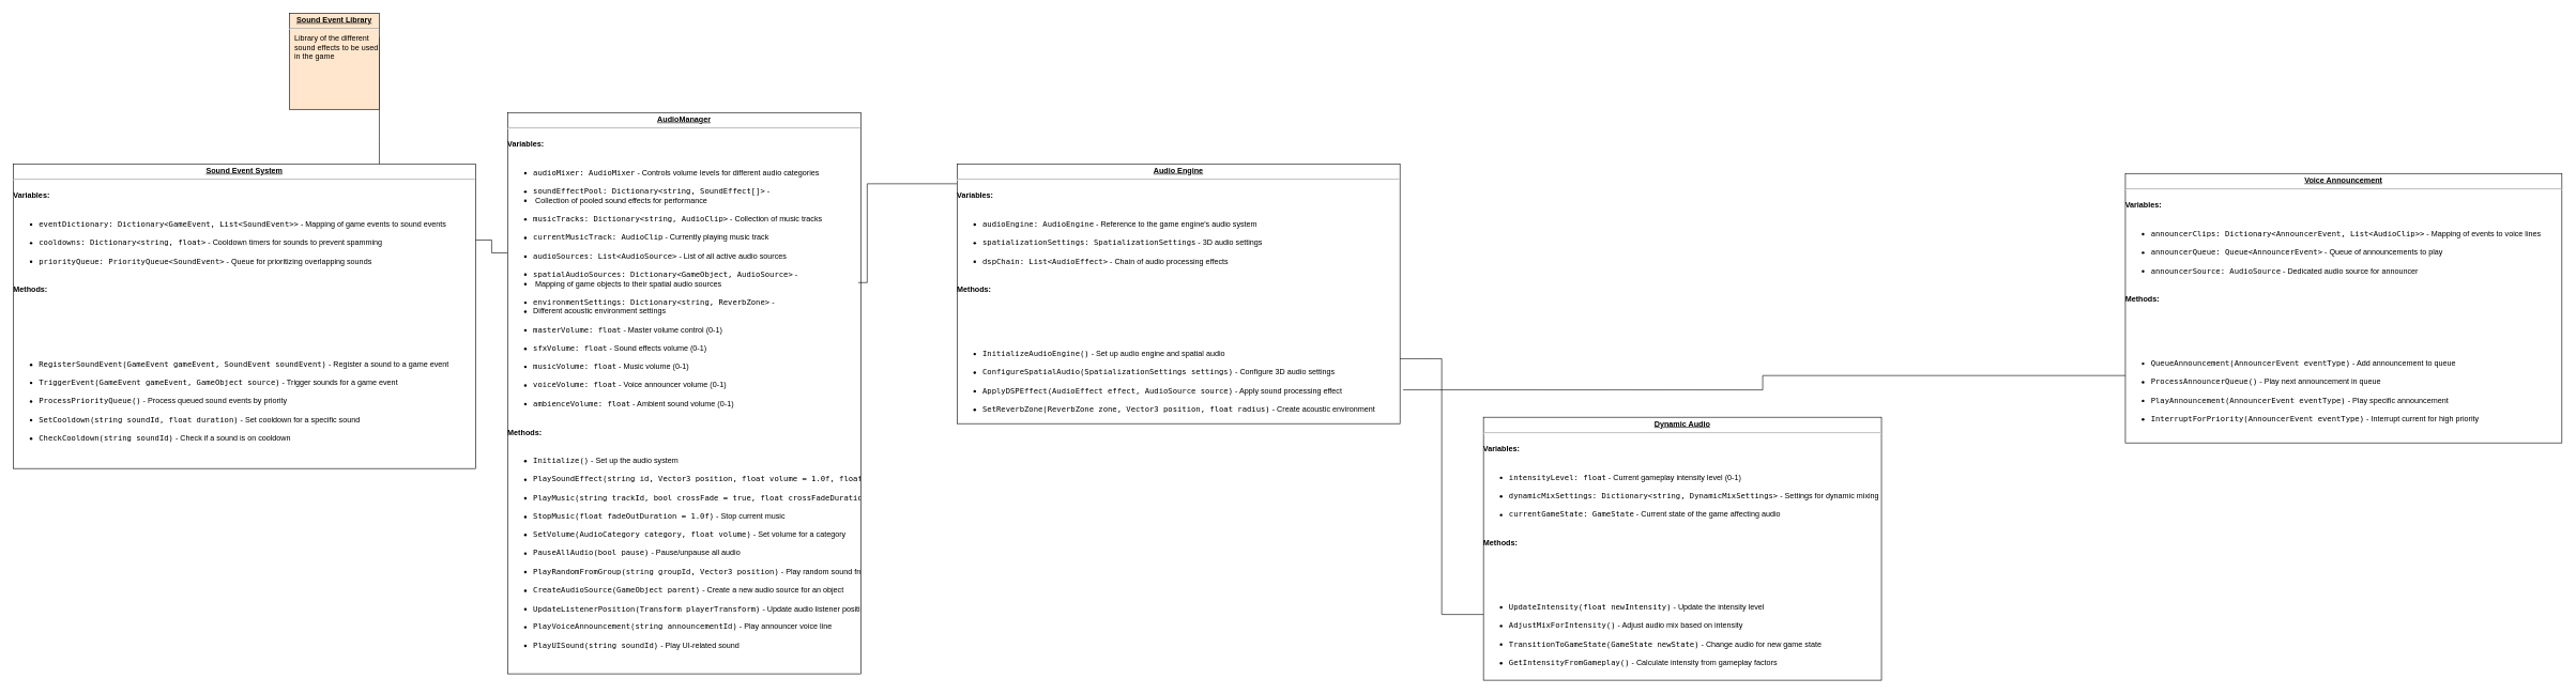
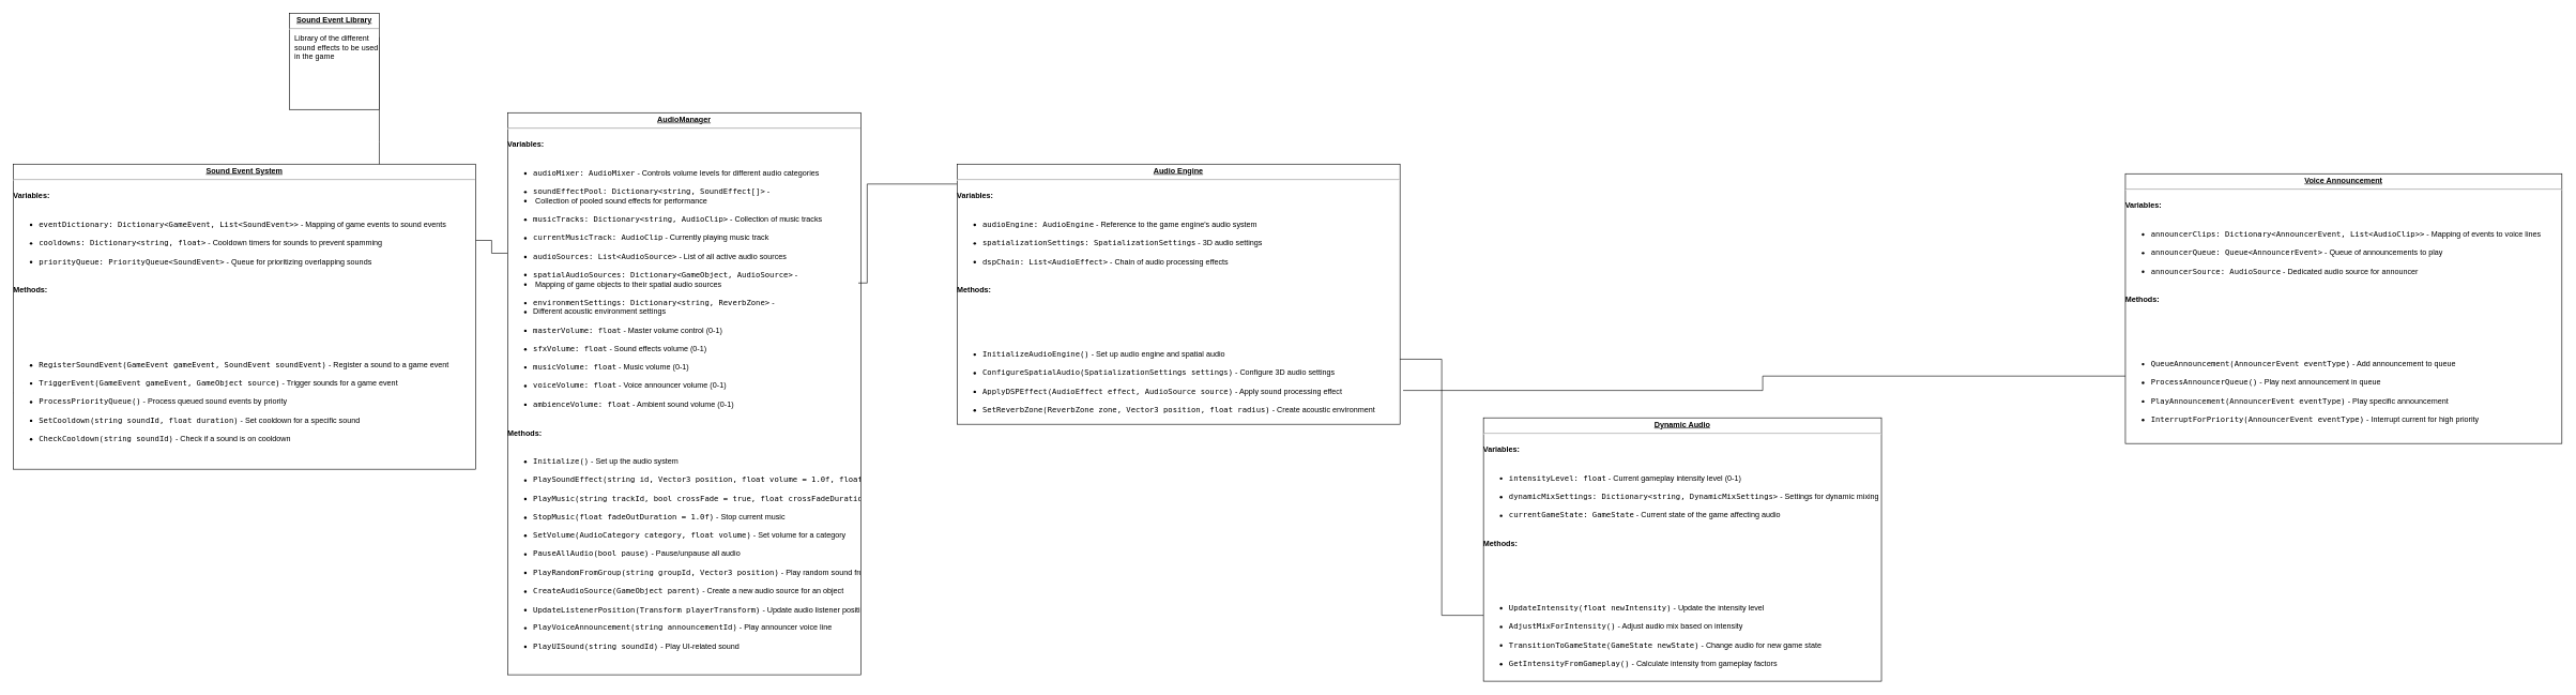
- <mxCell id="3" value="&lt;p style=&quot;margin: 0px ; margin-top: 4px ; text-align: center ; text-decoration: underline&quot;&gt;&lt;b&gt;Sound Event Library&lt;/b&gt;&lt;/p&gt;&lt;hr&gt;&lt;p style=&quot;margin: 0px ; margin-left: 8px&quot;&gt;Library of the different&amp;nbsp;&lt;/p&gt;&lt;p style=&quot;margin: 0px ; margin-left: 8px&quot;&gt;sound effects to be used&amp;nbsp;&lt;/p&gt;&lt;p style=&quot;margin: 0px ; margin-left: 8px&quot;&gt;in the game&lt;/p&gt;" style="verticalAlign=top;align=left;overflow=fill;fontSize=12;fontFamily=Helvetica;html=1;rounded=0;shadow=0;comic=0;labelBackgroundColor=none;strokeWidth=1;fillColor=#ffe6cc;" parent="1" vertex="1"><mxGeometry x="450" y="20" width="140" height="150" as="geometry" /></mxCell>
+ <mxCell id="3" value="&lt;p style=&quot;margin: 0px ; margin-top: 4px ; text-align: center ; text-decoration: underline&quot;&gt;&lt;b&gt;Sound Event Library&lt;/b&gt;&lt;/p&gt;&lt;hr&gt;&lt;p style=&quot;margin: 0px ; margin-left: 8px&quot;&gt;Library of the different&amp;nbsp;&lt;/p&gt;&lt;p style=&quot;margin: 0px ; margin-left: 8px&quot;&gt;sound effects to be used&amp;nbsp;&lt;/p&gt;&lt;p style=&quot;margin: 0px ; margin-left: 8px&quot;&gt;in the game&lt;/p&gt;" style="verticalAlign=top;align=left;overflow=fill;fontSize=12;fontFamily=Helvetica;html=1;rounded=0;shadow=0;comic=0;labelBackgroundColor=none;strokeWidth=1" parent="1" vertex="1"><mxGeometry x="450" y="20" width="140" height="150" as="geometry" /></mxCell>
